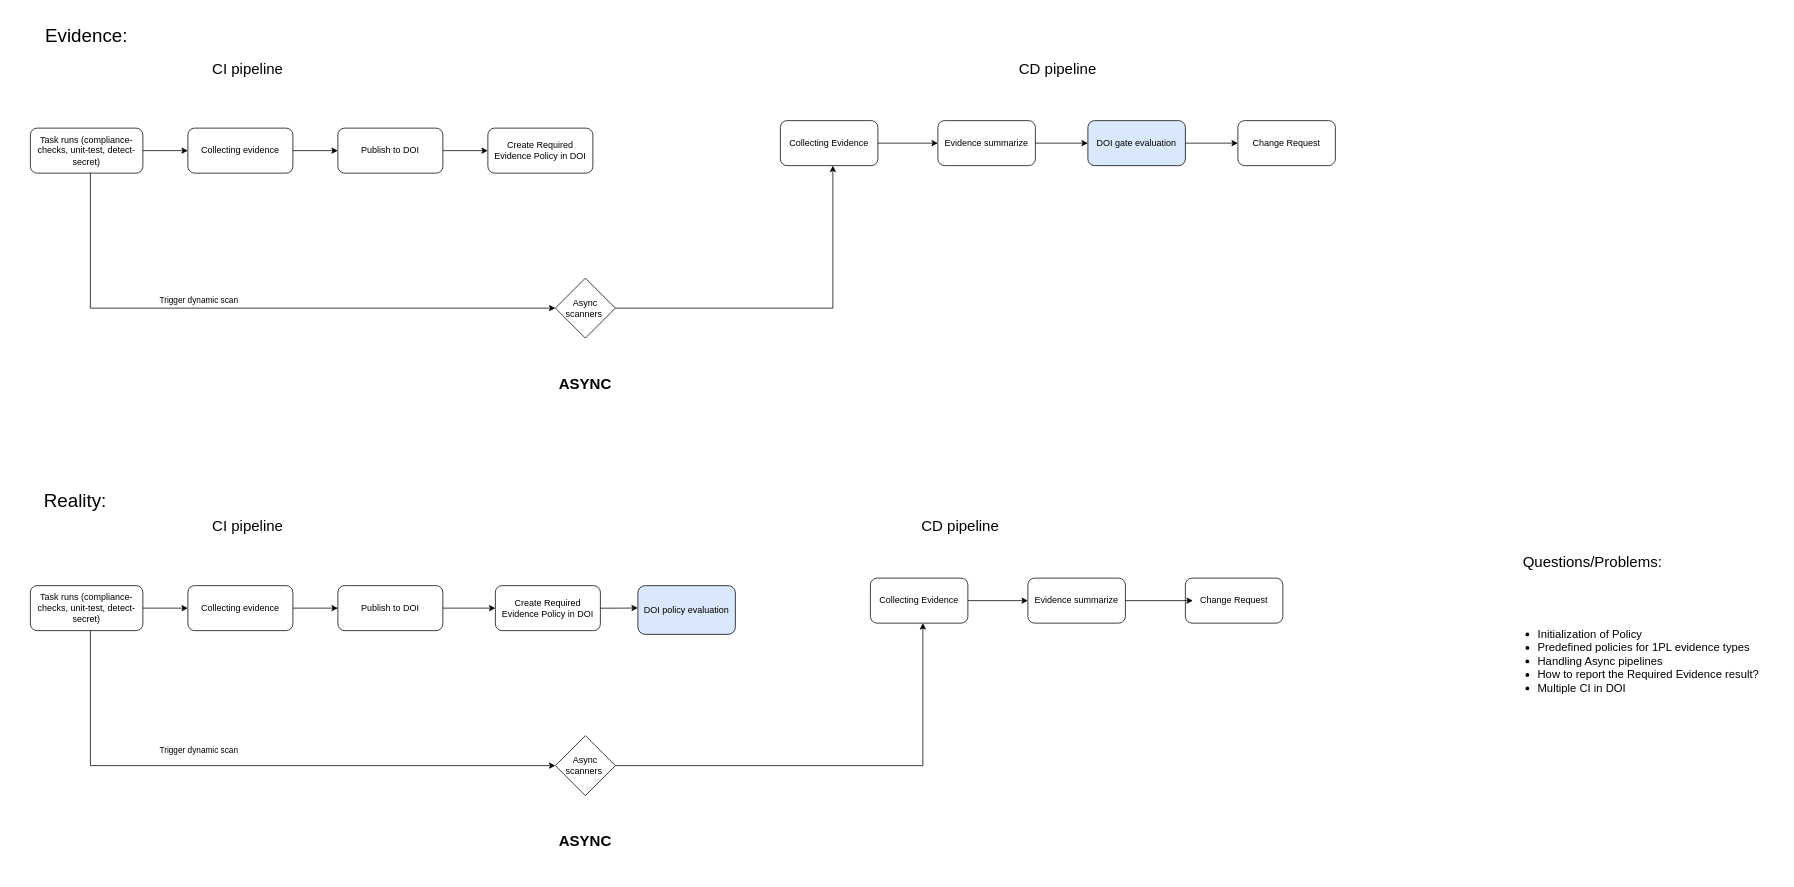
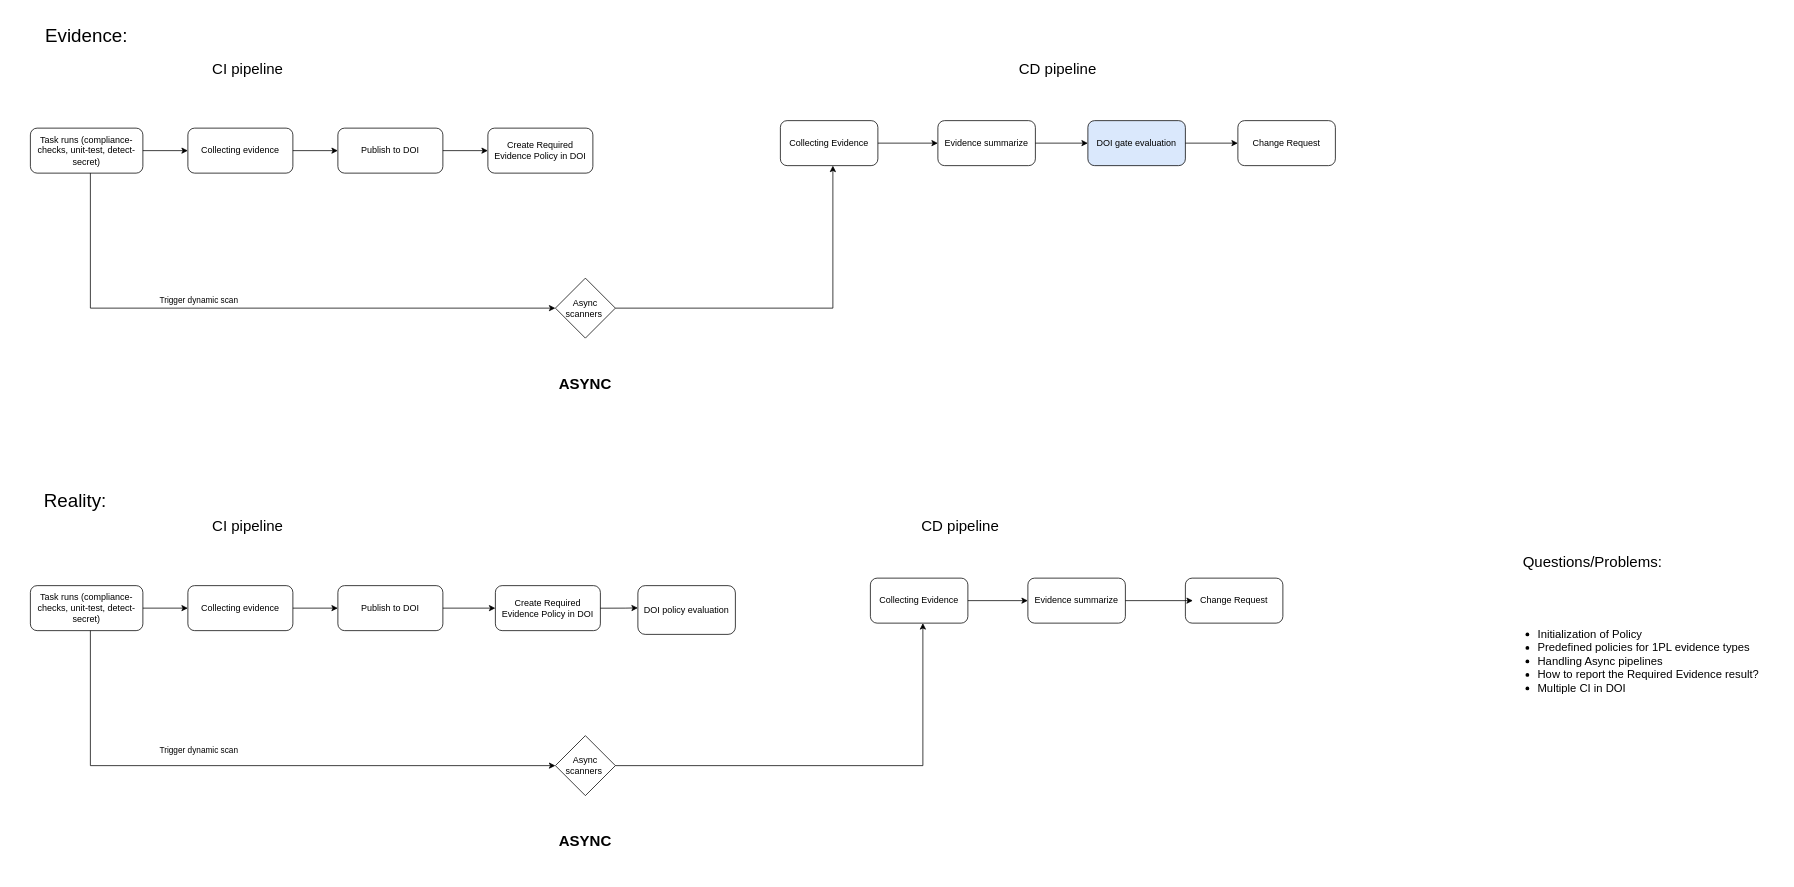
- <mxCell id="44" value="DOI policy evaluation" style="rounded=1;whiteSpace=wrap;html=1;fontSize=12;glass=0;strokeWidth=1;shadow=0;fillColor=#dae8fc;" vertex="1" parent="1"><mxGeometry x="850" y="780" width="130" height="65" as="geometry" /></mxCell>
+ <mxCell id="44" value="DOI policy evaluation" style="rounded=1;whiteSpace=wrap;html=1;fontSize=12;glass=0;strokeWidth=1;shadow=0;" vertex="1" parent="1"><mxGeometry x="850" y="780" width="130" height="65" as="geometry" /></mxCell>
